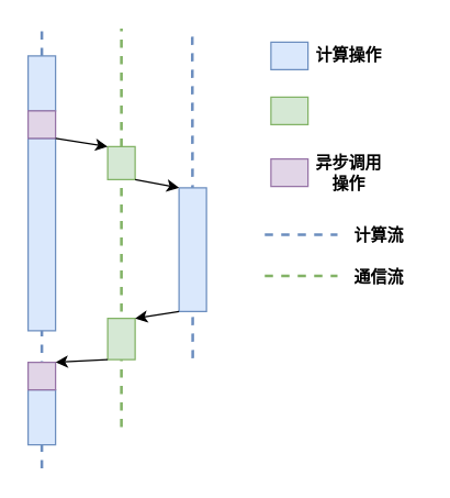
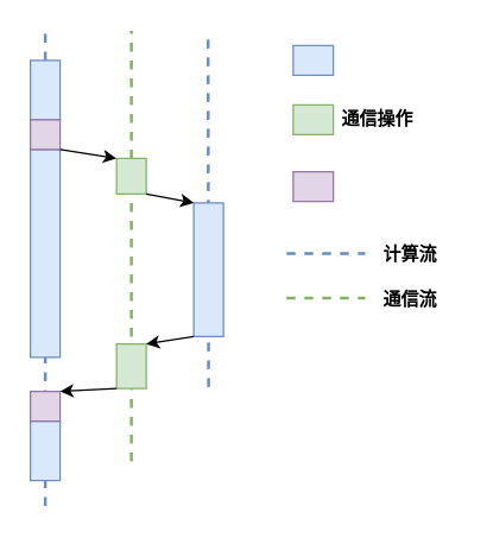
- <mxCell id="13" value="计算操作" style="text;html=1;align=center;verticalAlign=middle;whiteSpace=wrap;rounded=0;fontStyle=1" vertex="1" parent="1"><mxGeometry x="224" y="25" width="60" height="30" as="geometry" /></mxCell>
+ <mxCell id="15" value="通信操作" style="text;html=1;align=center;verticalAlign=middle;whiteSpace=wrap;rounded=0;fontStyle=1" vertex="1" parent="1"><mxGeometry x="224" y="65" width="60" height="30" as="geometry" /></mxCell>
- <mxCell id="18" value="异步调用操作" style="text;html=1;align=center;verticalAlign=middle;whiteSpace=wrap;rounded=0;fontStyle=1" vertex="1" parent="1"><mxGeometry x="224" y="110" width="60" height="30" as="geometry" /></mxCell>
